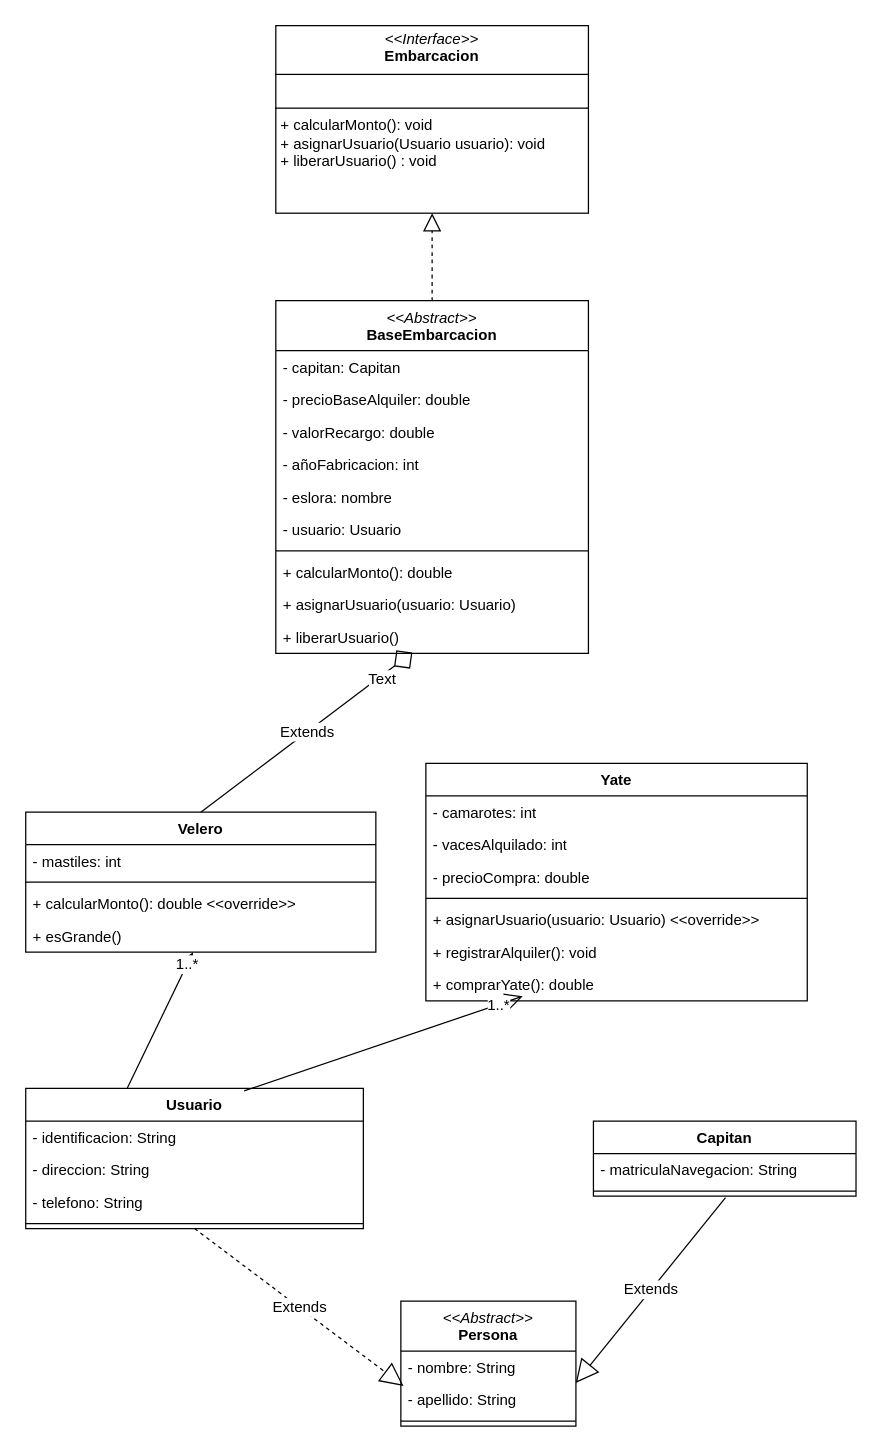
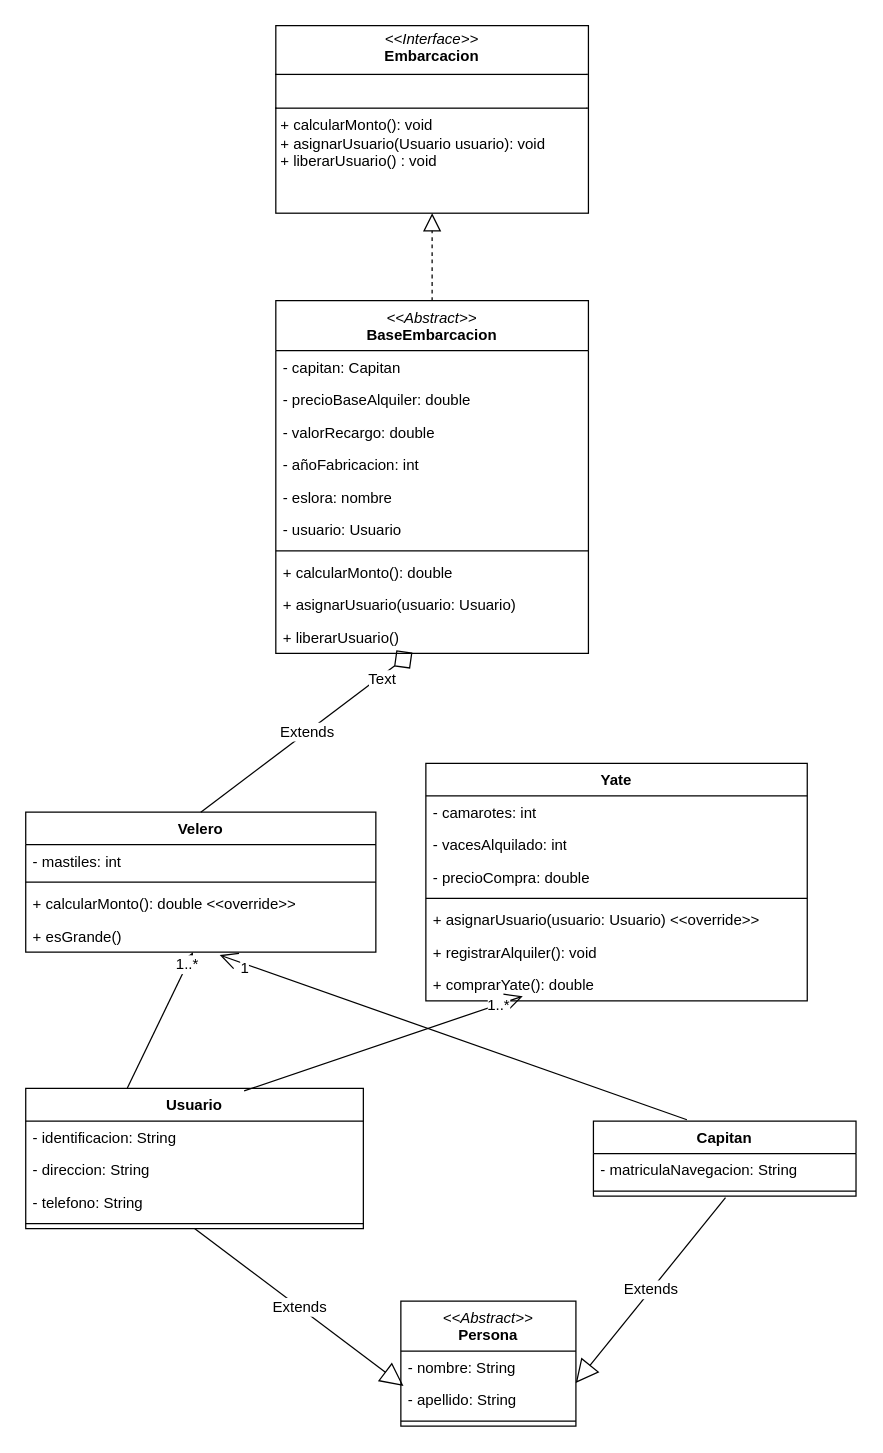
+ <mxCell id="21" value="" style="endArrow=open;endFill=1;endSize=12;html=1;rounded=0;fontSize=12;curved=1;exitX=0.356;exitY=-0.017;exitDx=0;exitDy=0;exitPerimeter=0;entryX=0.554;entryY=1.088;entryDx=0;entryDy=0;entryPerimeter=0;" edge="1" parent="1" source="17" target="37"><mxGeometry width="160" relative="1" as="geometry"><mxPoint x="470" y="1240" as="sourcePoint" /><mxPoint x="249" y="890" as="targetPoint" /></mxGeometry></mxCell>
+ <mxCell id="22" value="1" style="edgeLabel;html=1;align=center;verticalAlign=middle;resizable=0;points=[];fontSize=12;" vertex="1" connectable="0" parent="21"><mxGeometry x="0.891" y="3" relative="1" as="geometry"><mxPoint as="offset" /></mxGeometry></mxCell>
- <mxCell id="40" value="Extends" style="endArrow=block;endSize=16;endFill=0;html=1;rounded=0;fontSize=12;curved=1;entryX=0.015;entryY=0.07;entryDx=0;entryDy=0;exitX=0.5;exitY=1;exitDx=0;exitDy=0;entryPerimeter=0;dashed=1;" edge="1" parent="1" source="41" target="4"><mxGeometry width="160" relative="1" as="geometry"><mxPoint x="15.91" y="1054.776" as="sourcePoint" /><mxPoint x="-10" y="1099" as="targetPoint" /></mxGeometry></mxCell>
+ <mxCell id="40" value="Extends" style="endArrow=block;endSize=16;endFill=0;html=1;rounded=0;fontSize=12;curved=1;entryX=0.015;entryY=0.07;entryDx=0;entryDy=0;exitX=0.5;exitY=1;exitDx=0;exitDy=0;entryPerimeter=0;" edge="1" parent="1" source="41" target="4"><mxGeometry width="160" relative="1" as="geometry"><mxPoint x="15.91" y="1054.776" as="sourcePoint" /><mxPoint x="-10" y="1099" as="targetPoint" /></mxGeometry></mxCell>
